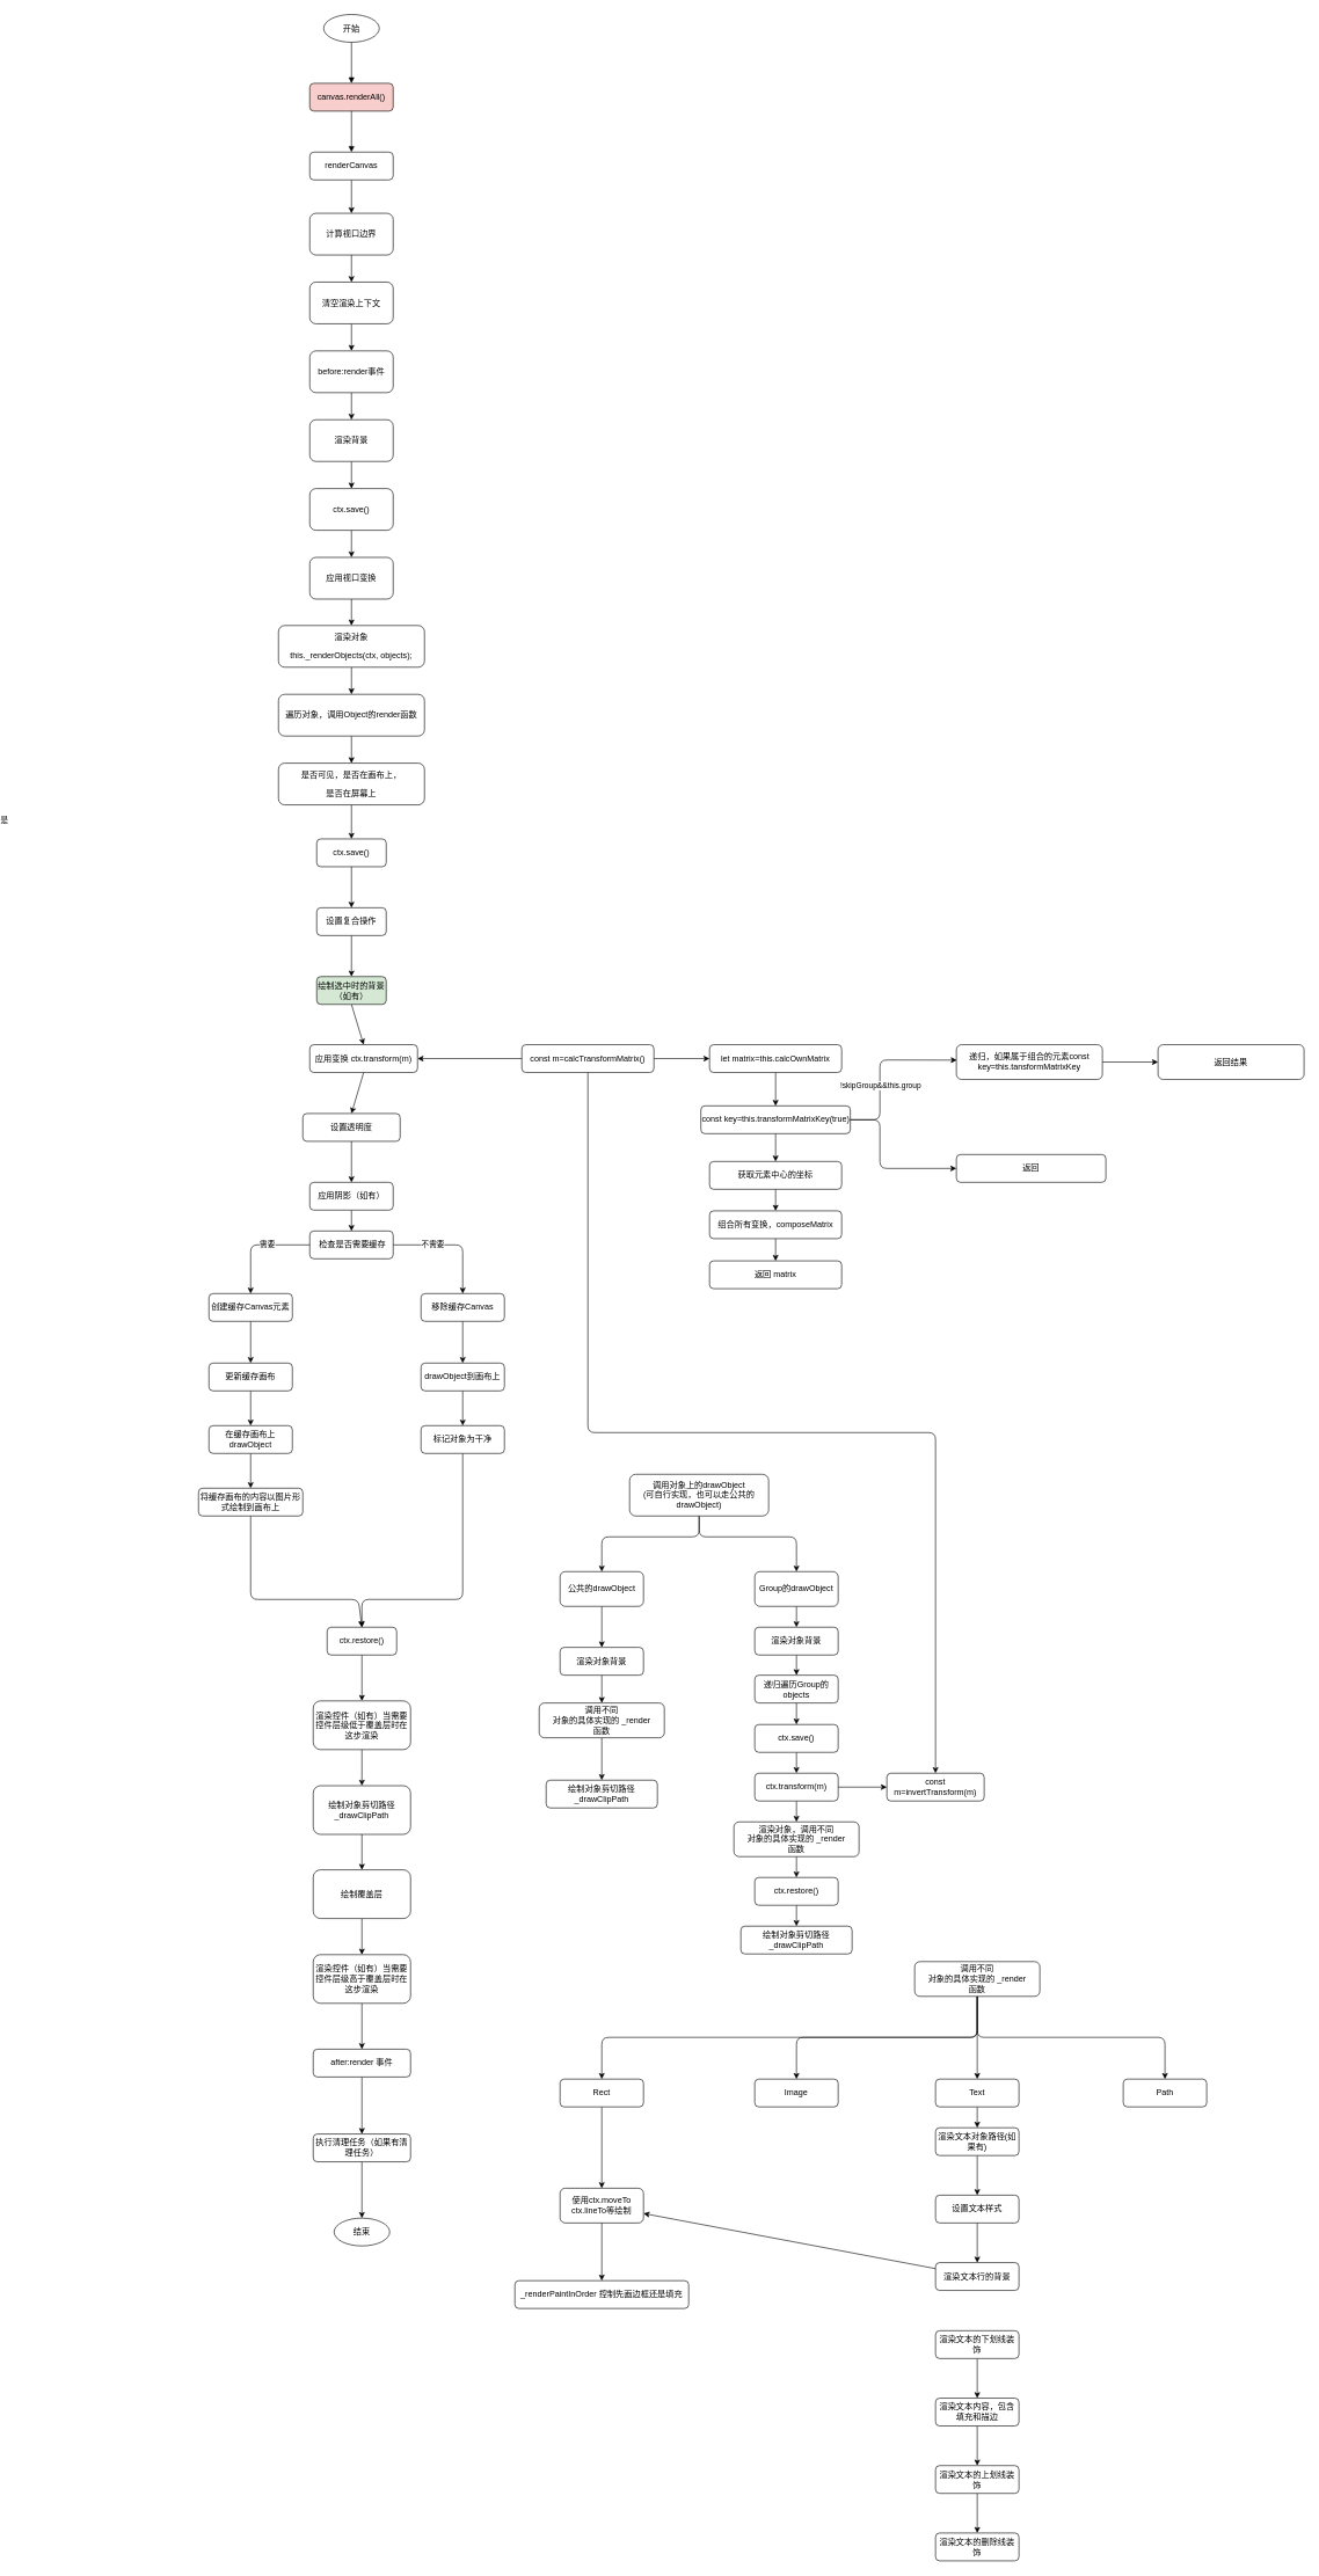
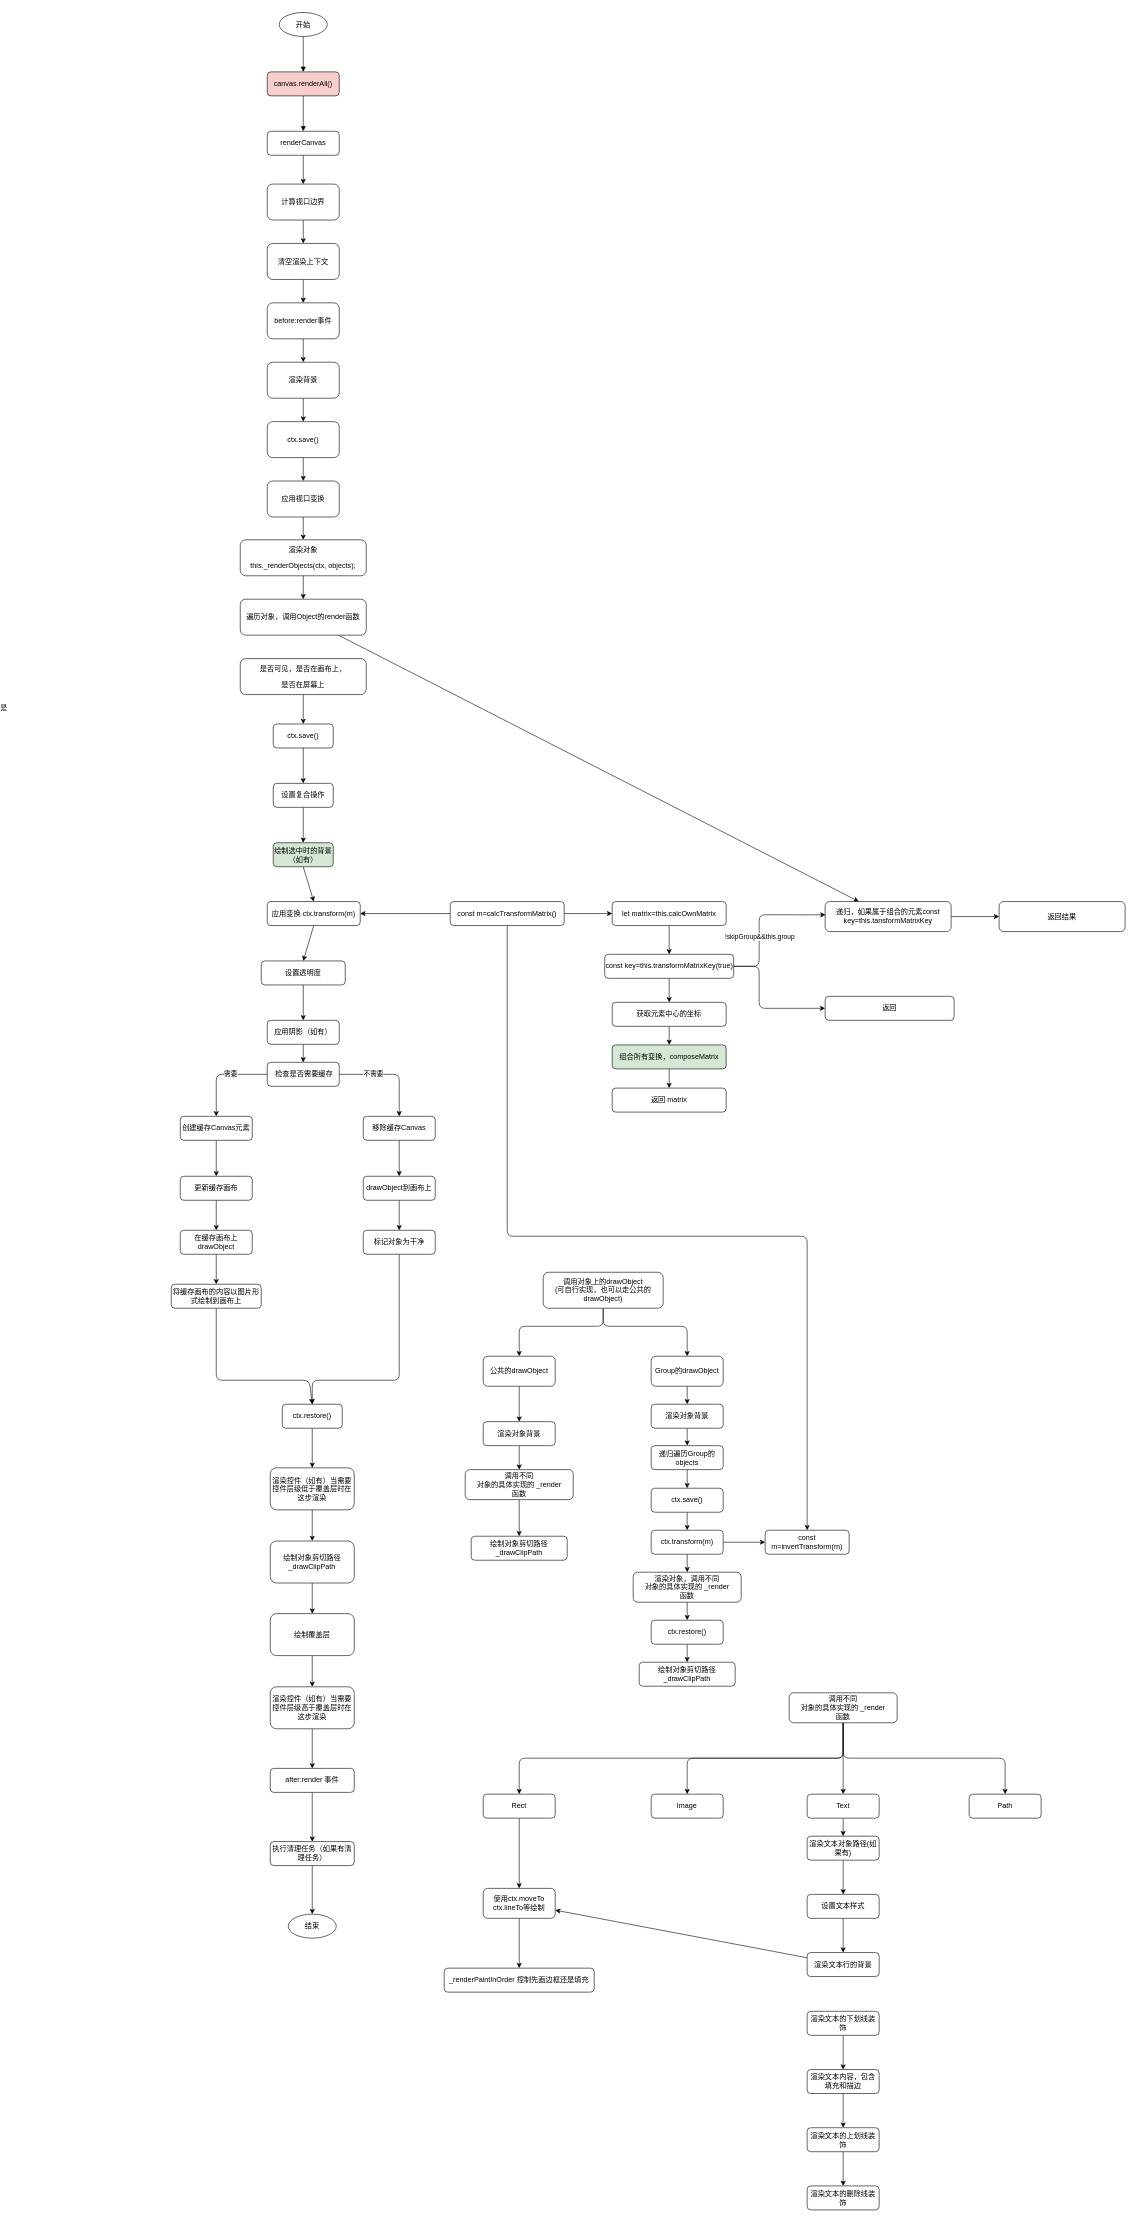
- <mxCell id="66" value="" style="edgeStyle=none;html=1;" edge="1" parent="1" source="67" target="70"><mxGeometry relative="1" as="geometry" /></mxCell>
+ <mxCell id="66" value="" style="edgeStyle=none;html=1;" edge="1" parent="1" source="67" target="110"><mxGeometry relative="1" as="geometry" /></mxCell>
- <mxCell id="114" value="组合所有变换，composeMatrix" style="rounded=1;whiteSpace=wrap;html=1;" vertex="1" parent="1"><mxGeometry x="755" y="1741" width="190" height="40" as="geometry" /></mxCell>
+ <mxCell id="114" value="组合所有变换，composeMatrix" style="rounded=1;whiteSpace=wrap;html=1;fillColor=#d5e8d4;" vertex="1" parent="1"><mxGeometry x="755" y="1741" width="190" height="40" as="geometry" /></mxCell>
